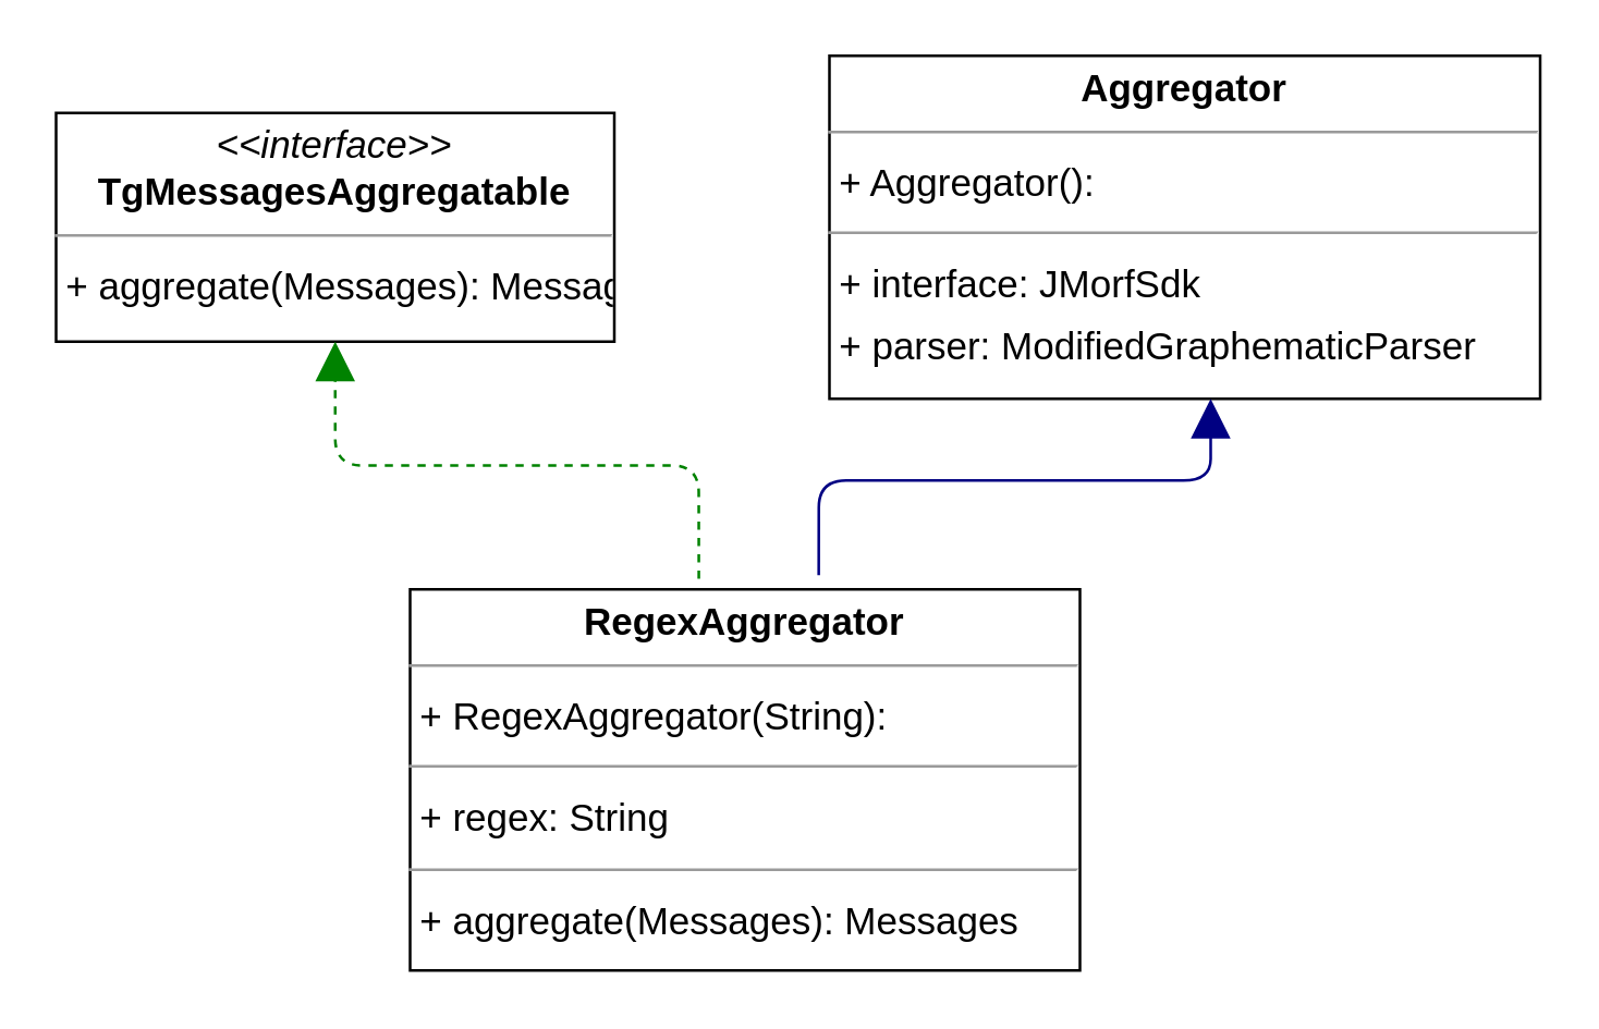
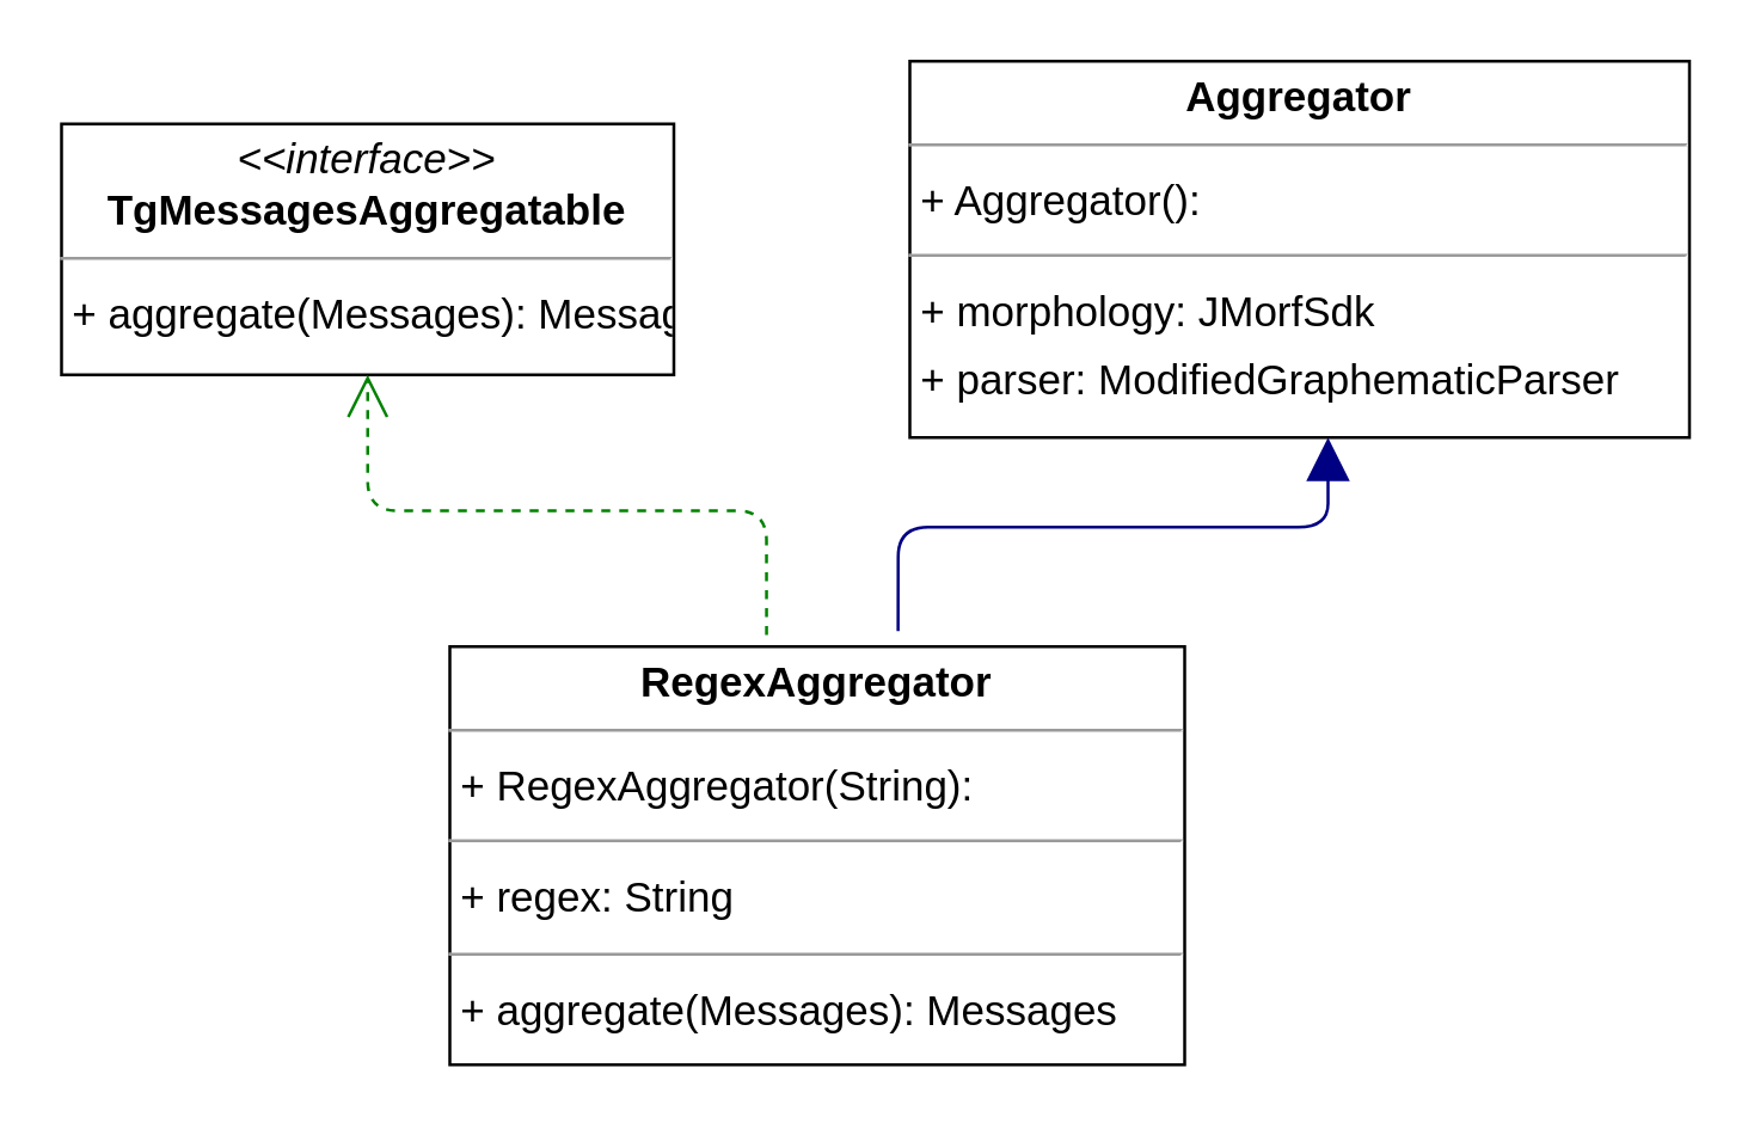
- <mxCell id="2" value="&lt;p style=&quot;margin:0px;margin-top:4px;text-align:center;&quot;&gt;&lt;b&gt;Aggregator&lt;/b&gt;&lt;/p&gt;&lt;hr size=&quot;1&quot;/&gt;&lt;p style=&quot;margin:0 0 0 4px;line-height:1.6;&quot;&gt;+ Aggregator(): &lt;/p&gt;&lt;hr size=&quot;1&quot;/&gt;&lt;p style=&quot;margin:0 0 0 4px;line-height:1.6;&quot;&gt;+ interface: JMorfSdk&lt;br/&gt;+ parser: ModifiedGraphematicParser&lt;/p&gt;" style="verticalAlign=top;align=left;overflow=fill;fontSize=14;fontFamily=Helvetica;html=1;rounded=0;shadow=0;comic=0;labelBackgroundColor=none;strokeWidth=1;" parent="1" vertex="1"><mxGeometry x="304" y="20" width="261" height="126" as="geometry" /></mxCell>
+ <mxCell id="2" value="&lt;p style=&quot;margin:0px;margin-top:4px;text-align:center;&quot;&gt;&lt;b&gt;Aggregator&lt;/b&gt;&lt;/p&gt;&lt;hr size=&quot;1&quot;/&gt;&lt;p style=&quot;margin:0 0 0 4px;line-height:1.6;&quot;&gt;+ Aggregator(): &lt;/p&gt;&lt;hr size=&quot;1&quot;/&gt;&lt;p style=&quot;margin:0 0 0 4px;line-height:1.6;&quot;&gt;+ morphology: JMorfSdk&lt;br/&gt;+ parser: ModifiedGraphematicParser&lt;/p&gt;" style="verticalAlign=top;align=left;overflow=fill;fontSize=14;fontFamily=Helvetica;html=1;rounded=0;shadow=0;comic=0;labelBackgroundColor=none;strokeWidth=1;" parent="1" vertex="1"><mxGeometry x="304" y="20" width="261" height="126" as="geometry" /></mxCell>
- <mxCell id="6" value="" style="html=1;rounded=1;edgeStyle=orthogonalEdgeStyle;dashed=1;startArrow=none;endArrow=block;endSize=12;strokeColor=#008200;exitX=0.431;exitY=-0.028;exitDx=0;exitDy=0;entryX=0.500;entryY=1.000;entryDx=0;entryDy=0;exitPerimeter=0;" parent="1" source="3" target="4" edge="1"><mxGeometry width="50" height="50" relative="1" as="geometry"><Array as="points" /></mxGeometry></mxCell>
+ <mxCell id="6" value="" style="html=1;rounded=1;edgeStyle=orthogonalEdgeStyle;dashed=1;startArrow=none;endArrow=open;endSize=12;strokeColor=#008200;exitX=0.431;exitY=-0.028;exitDx=0;exitDy=0;entryX=0.500;entryY=1.000;entryDx=0;entryDy=0;exitPerimeter=0;" parent="1" source="3" target="4" edge="1"><mxGeometry width="50" height="50" relative="1" as="geometry"><Array as="points" /></mxGeometry></mxCell>
